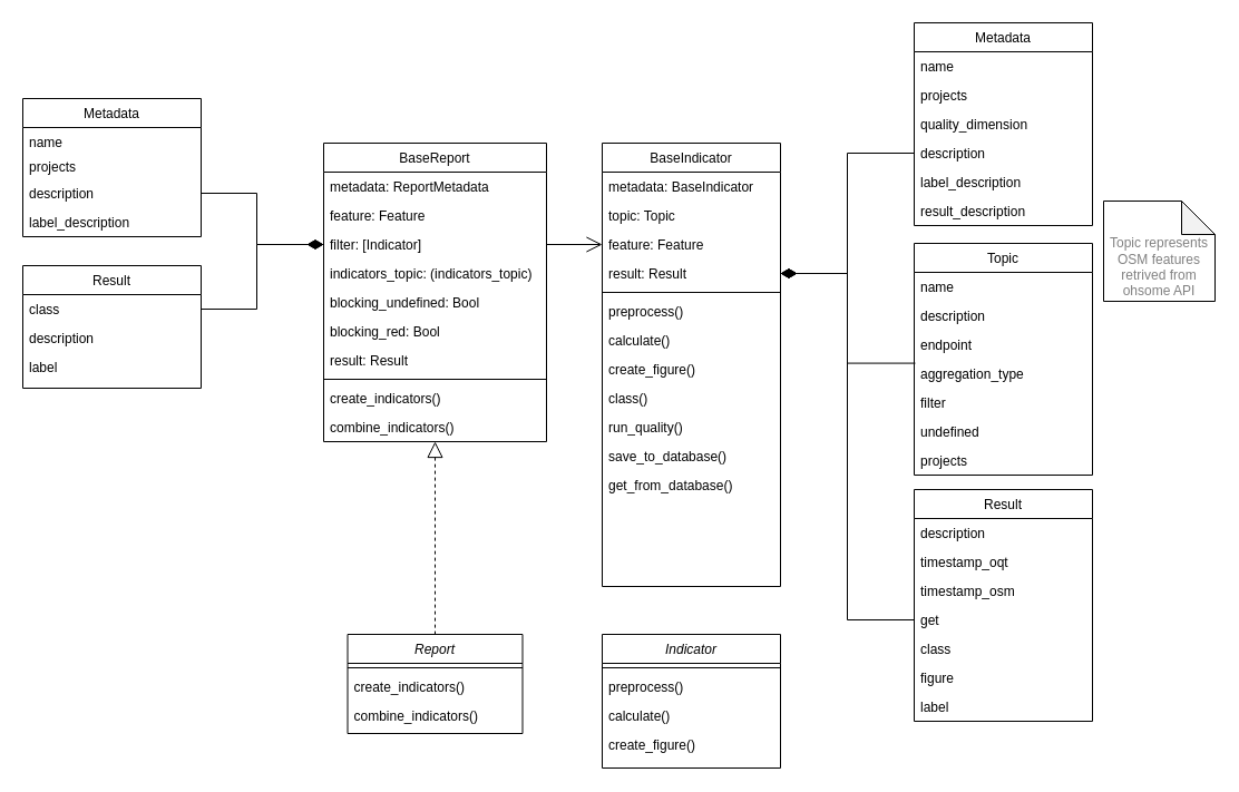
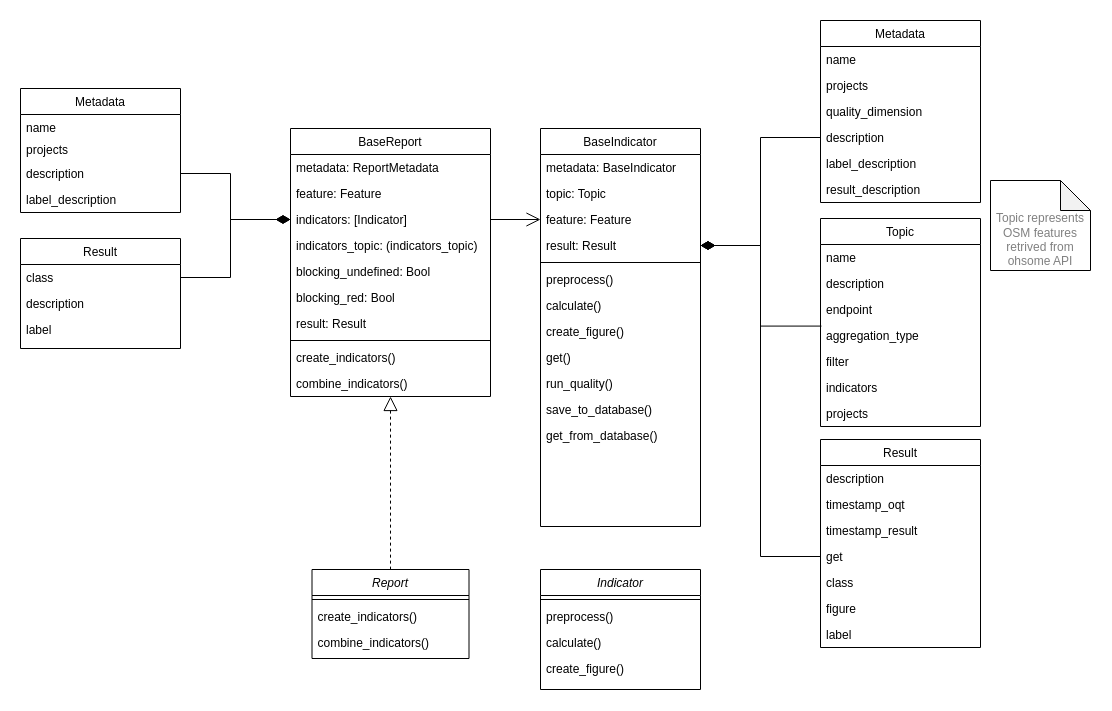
- <mxCell id="54" value="filter: [Indicator]" style="text;align=left;verticalAlign=top;spacingLeft=4;spacingRight=4;overflow=hidden;rotatable=0;points=[[0,0.5],[1,0.5]];portConstraint=eastwest;rounded=0;shadow=0;html=0;" parent="51" vertex="1"><mxGeometry y="78" width="200" height="26" as="geometry" /></mxCell>
+ <mxCell id="54" value="indicators: [Indicator]" style="text;align=left;verticalAlign=top;spacingLeft=4;spacingRight=4;overflow=hidden;rotatable=0;points=[[0,0.5],[1,0.5]];portConstraint=eastwest;rounded=0;shadow=0;html=0;" parent="51" vertex="1"><mxGeometry y="78" width="200" height="26" as="geometry" /></mxCell>
- <mxCell id="11" value="class()" style="text;align=left;verticalAlign=top;spacingLeft=4;spacingRight=4;overflow=hidden;rotatable=0;points=[[0,0.5],[1,0.5]];portConstraint=eastwest;" parent="2" vertex="1"><mxGeometry y="216" width="160" height="26" as="geometry" /></mxCell>
+ <mxCell id="11" value="get()" style="text;align=left;verticalAlign=top;spacingLeft=4;spacingRight=4;overflow=hidden;rotatable=0;points=[[0,0.5],[1,0.5]];portConstraint=eastwest;" parent="2" vertex="1"><mxGeometry y="216" width="160" height="26" as="geometry" /></mxCell>
- <mxCell id="28" value="undefined" style="text;align=left;verticalAlign=top;spacingLeft=4;spacingRight=4;overflow=hidden;rotatable=0;points=[[0,0.5],[1,0.5]];portConstraint=eastwest;" vertex="1" parent="22"><mxGeometry y="156" width="160" height="26" as="geometry" /></mxCell>
+ <mxCell id="28" value="indicators" style="text;align=left;verticalAlign=top;spacingLeft=4;spacingRight=4;overflow=hidden;rotatable=0;points=[[0,0.5],[1,0.5]];portConstraint=eastwest;" vertex="1" parent="22"><mxGeometry y="156" width="160" height="26" as="geometry" /></mxCell>
- <mxCell id="33" value="timestamp_osm" style="text;align=left;verticalAlign=top;spacingLeft=4;spacingRight=4;overflow=hidden;rotatable=0;points=[[0,0.5],[1,0.5]];portConstraint=eastwest;" vertex="1" parent="30"><mxGeometry y="78" width="160" height="26" as="geometry" /></mxCell>
+ <mxCell id="33" value="timestamp_result" style="text;align=left;verticalAlign=top;spacingLeft=4;spacingRight=4;overflow=hidden;rotatable=0;points=[[0,0.5],[1,0.5]];portConstraint=eastwest;" vertex="1" parent="30"><mxGeometry y="78" width="160" height="26" as="geometry" /></mxCell>
